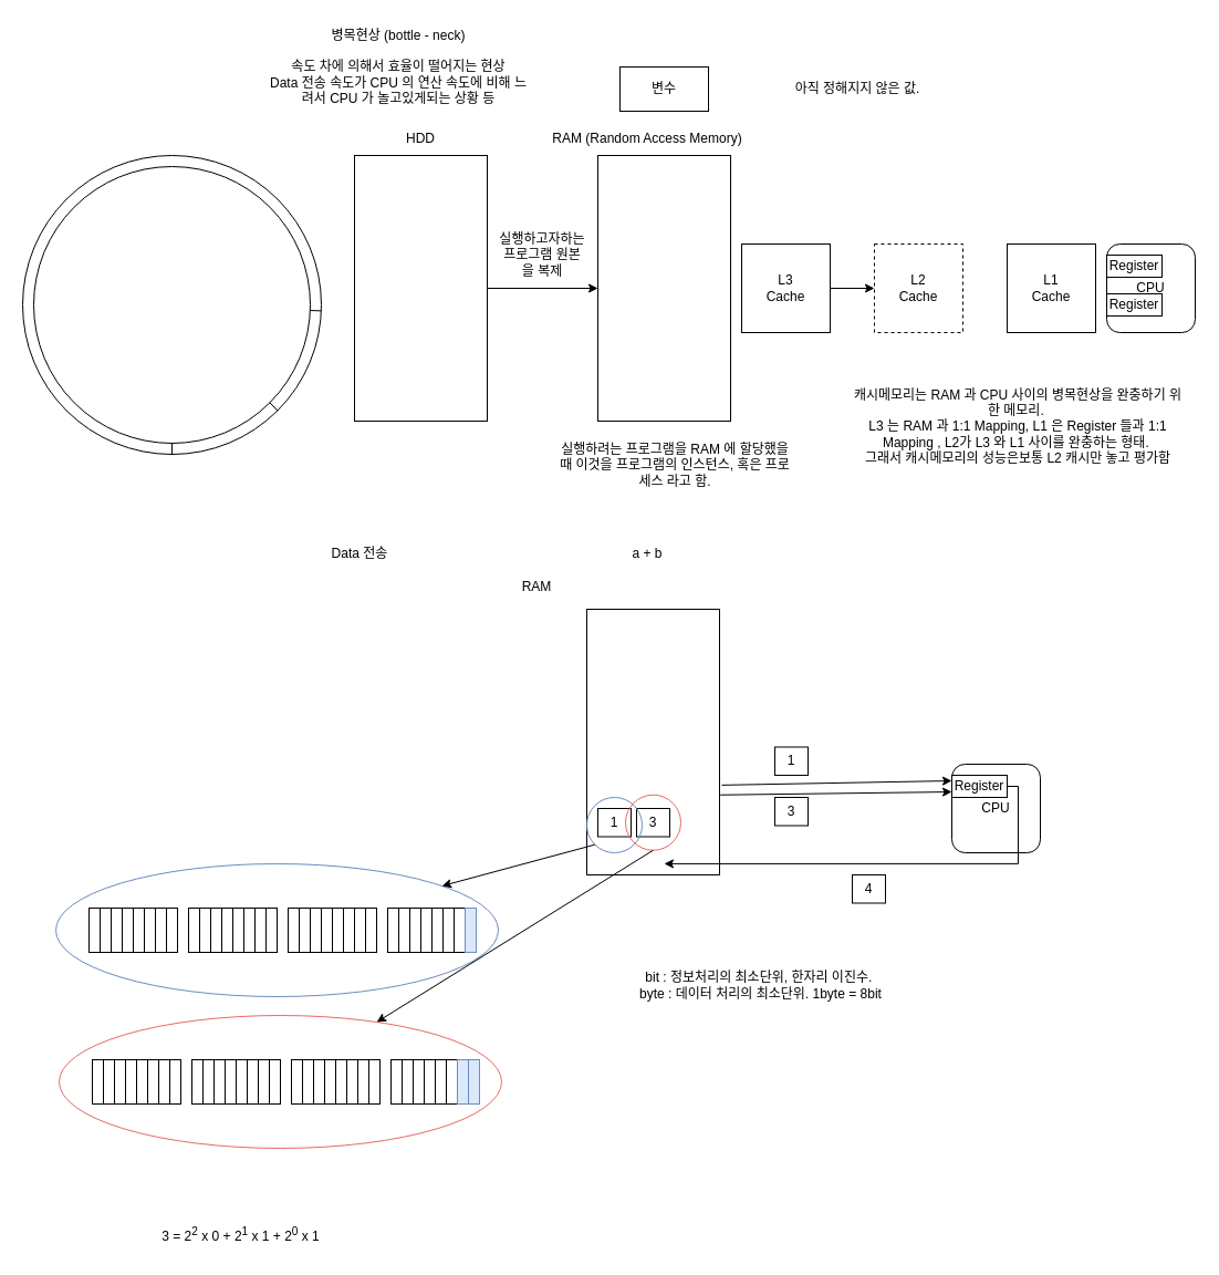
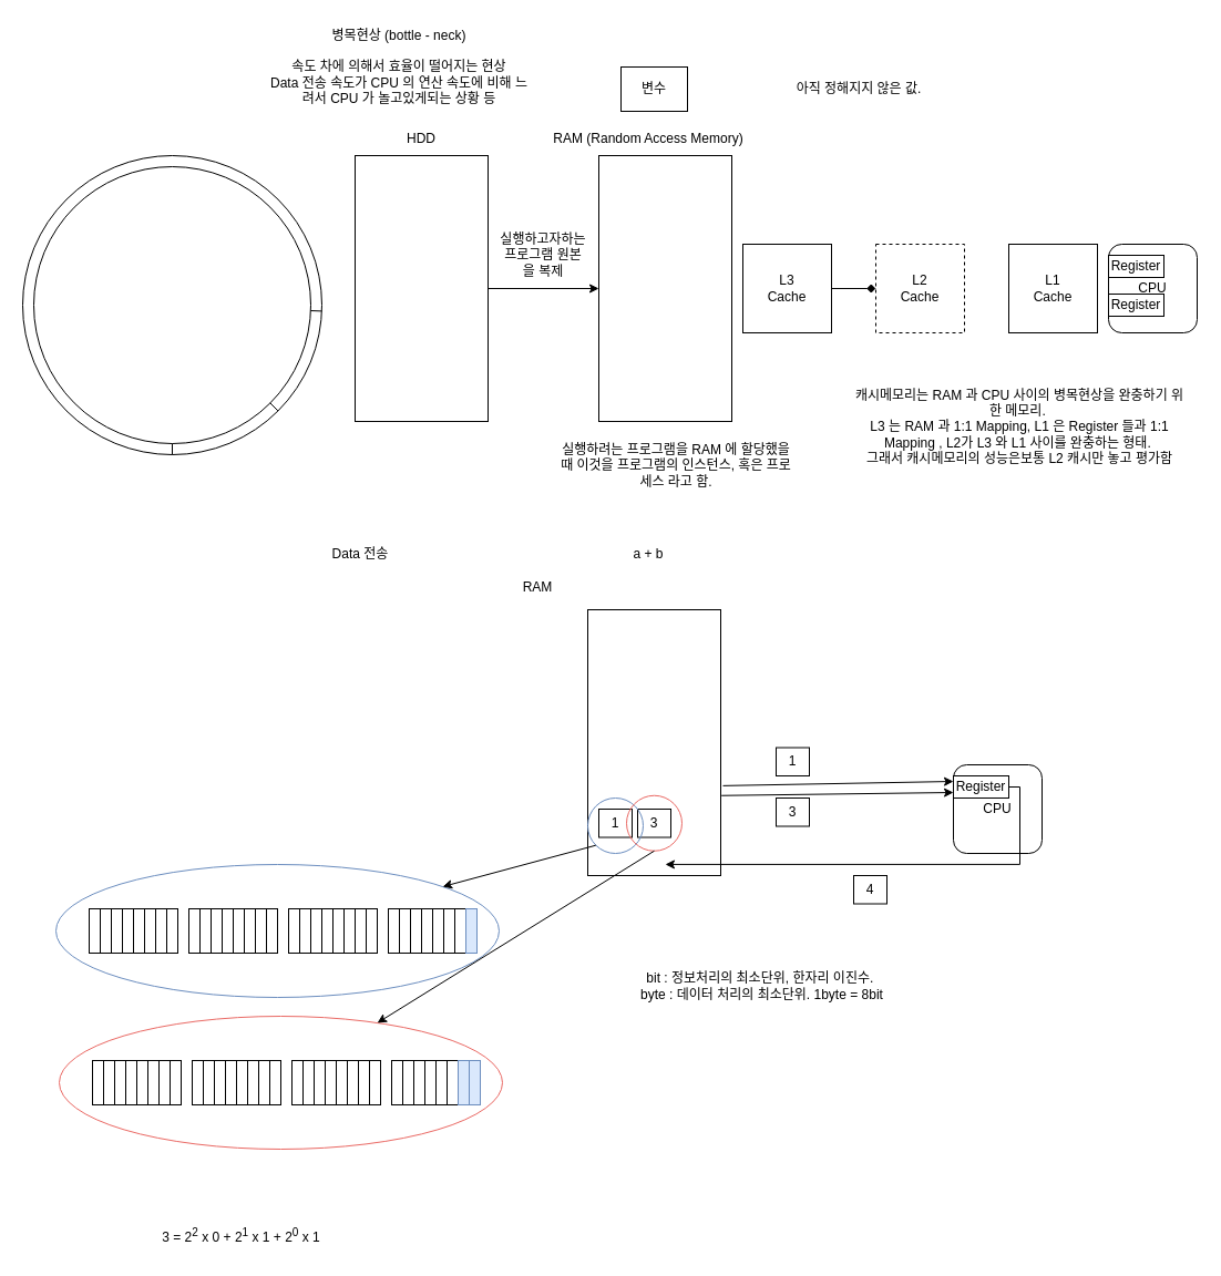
- <mxCell id="3" value="변수" style="rounded=0;whiteSpace=wrap;html=1;" vertex="1" parent="1"><mxGeometry x="560" y="60" width="80" height="40" as="geometry" /></mxCell>
+ <mxCell id="3" value="변수" style="rounded=0;whiteSpace=wrap;html=1;" vertex="1" parent="1"><mxGeometry x="560" y="60" width="60" height="40" as="geometry" /></mxCell>
- <mxCell id="25" value="" style="endArrow=classic;html=1;rounded=0;exitX=1;exitY=0.5;exitDx=0;exitDy=0;" edge="1" parent="1" source="22" target="23"><mxGeometry width="50" height="50" relative="1" as="geometry"><mxPoint x="450" y="270" as="sourcePoint" /><mxPoint x="550" y="270" as="targetPoint" /></mxGeometry></mxCell>
+ <mxCell id="25" value="" style="endArrow=diamond;html=1;rounded=0;exitX=1;exitY=0.5;exitDx=0;exitDy=0;" edge="1" parent="1" source="22" target="23"><mxGeometry width="50" height="50" relative="1" as="geometry"><mxPoint x="450" y="270" as="sourcePoint" /><mxPoint x="550" y="270" as="targetPoint" /></mxGeometry></mxCell>
